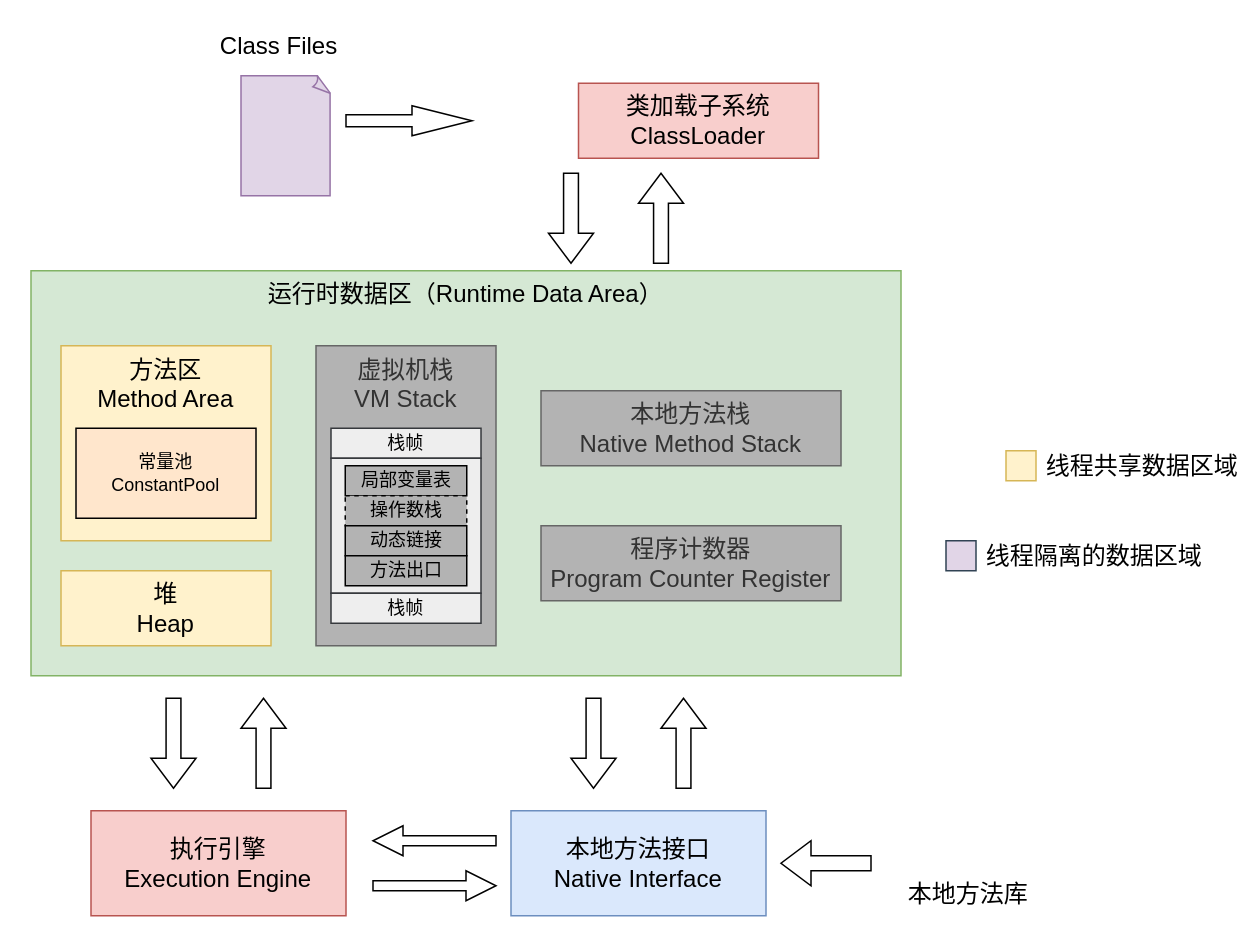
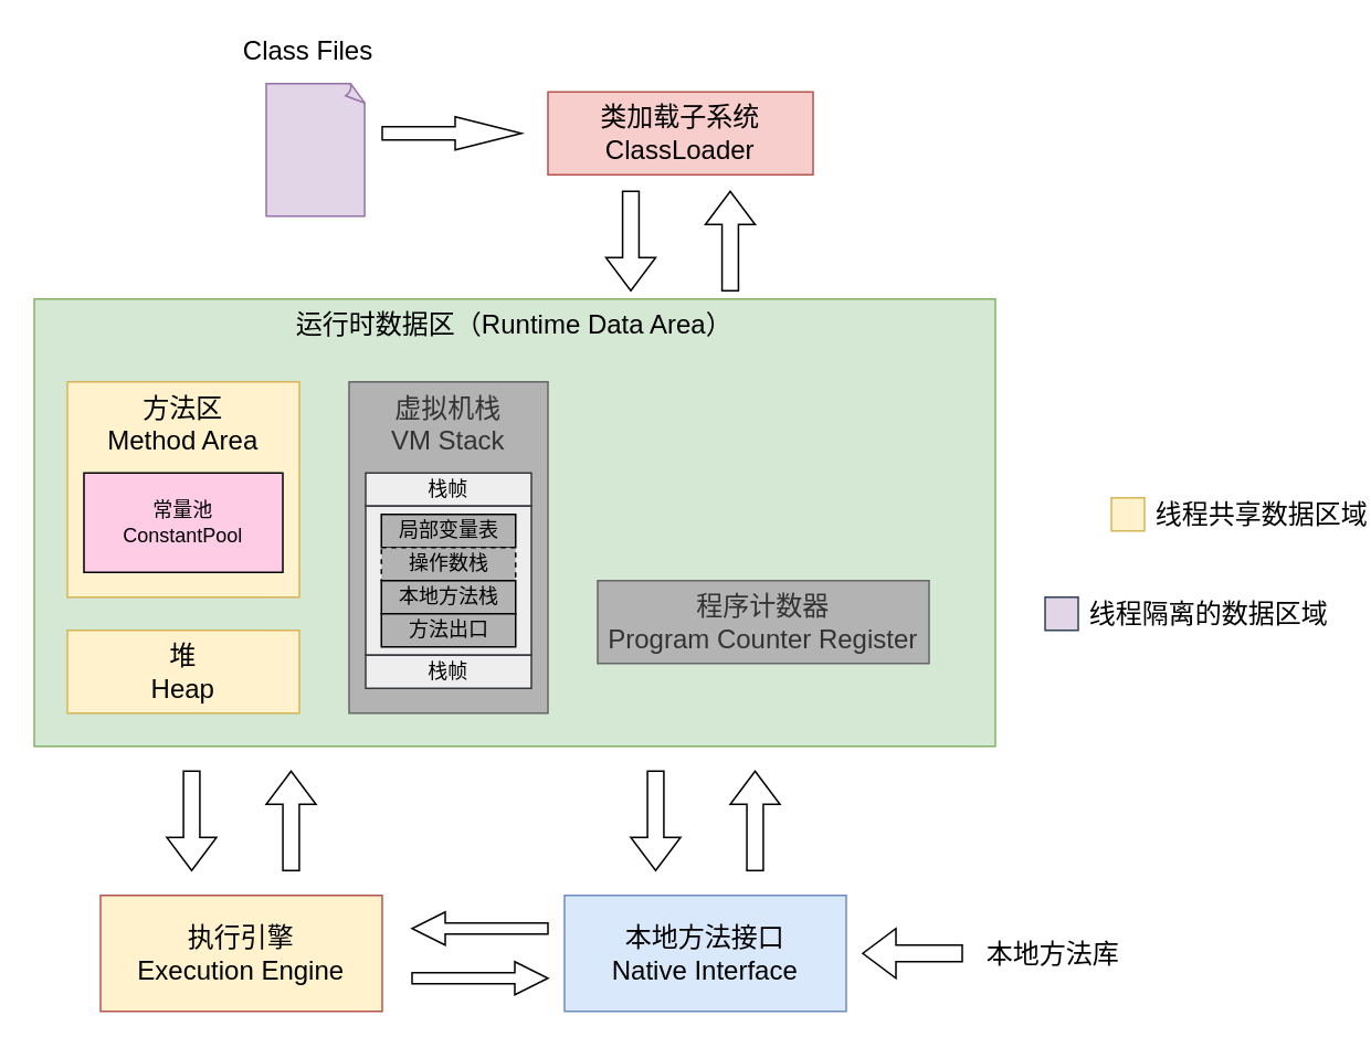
- <mxCell id="2" value="类加载子系统&lt;br&gt;ClassLoader" style="whiteSpace=wrap;html=1;fontSize=16;fillColor=#f8cecc;strokeColor=#b85450;" parent="1" vertex="1"><mxGeometry x="385" y="55" width="160" height="50" as="geometry" /></mxCell>
+ <mxCell id="2" value="类加载子系统&lt;br&gt;ClassLoader" style="whiteSpace=wrap;html=1;fontSize=16;fillColor=#f8cecc;strokeColor=#b85450;" parent="1" vertex="1"><mxGeometry x="330" y="55" width="160" height="50" as="geometry" /></mxCell>
- <mxCell id="8" value="本地方法栈&lt;br&gt;Native Method Stack" style="whiteSpace=wrap;html=1;fontSize=16;fillColor=#B3B3B3;strokeColor=#666666;fontColor=#333333;" parent="1" vertex="1"><mxGeometry x="360" y="260" width="200" height="50" as="geometry" /></mxCell>
- <mxCell id="24" value="常量池&lt;br&gt;ConstantPool" style="whiteSpace=wrap;html=1;verticalAlign=middle;fillColor=#ffe6cc;" vertex="1" parent="1"><mxGeometry x="50" y="285" width="120" height="60" as="geometry" /></mxCell>
+ <mxCell id="24" value="常量池&lt;br&gt;ConstantPool" style="whiteSpace=wrap;html=1;verticalAlign=middle;fillColor=#FFCCE6;" vertex="1" parent="1"><mxGeometry x="50" y="285" width="120" height="60" as="geometry" /></mxCell>
- <mxCell id="32" value="动态链接" style="whiteSpace=wrap;html=1;fillColor=#B3B3B3;gradientColor=none;align=center;verticalAlign=middle;imageHeight=14;" vertex="1" parent="1"><mxGeometry x="229.5" y="350" width="81" height="20" as="geometry" /></mxCell>
+ <mxCell id="32" value="本地方法栈" style="whiteSpace=wrap;html=1;fillColor=#B3B3B3;gradientColor=none;align=center;verticalAlign=middle;imageHeight=14;" vertex="1" parent="1"><mxGeometry x="229.5" y="350" width="81" height="20" as="geometry" /></mxCell>
- <mxCell id="12" value="执行引擎&lt;br&gt;Execution Engine" style="whiteSpace=wrap;html=1;fontSize=16;fillColor=#f8cecc;strokeColor=#b85450;" parent="1" vertex="1"><mxGeometry x="60" y="540" width="170" height="70" as="geometry" /></mxCell>
+ <mxCell id="12" value="执行引擎&lt;br&gt;Execution Engine" style="whiteSpace=wrap;html=1;fontSize=16;fillColor=#fff2cc;strokeColor=#b85450;" parent="1" vertex="1"><mxGeometry x="60" y="540" width="170" height="70" as="geometry" /></mxCell>
- <mxCell id="21" value="本地方法库" style="text;html=1;strokeColor=none;fillColor=none;align=center;verticalAlign=middle;whiteSpace=wrap;fontSize=16;" parent="1" vertex="1"><mxGeometry x="600" y="575" width="90" height="40" as="geometry" /></mxCell>
+ <mxCell id="21" value="本地方法库" style="text;html=1;strokeColor=none;fillColor=none;align=center;verticalAlign=middle;whiteSpace=wrap;fontSize=16;" parent="1" vertex="1"><mxGeometry x="590" y="555" width="90" height="40" as="geometry" /></mxCell>
